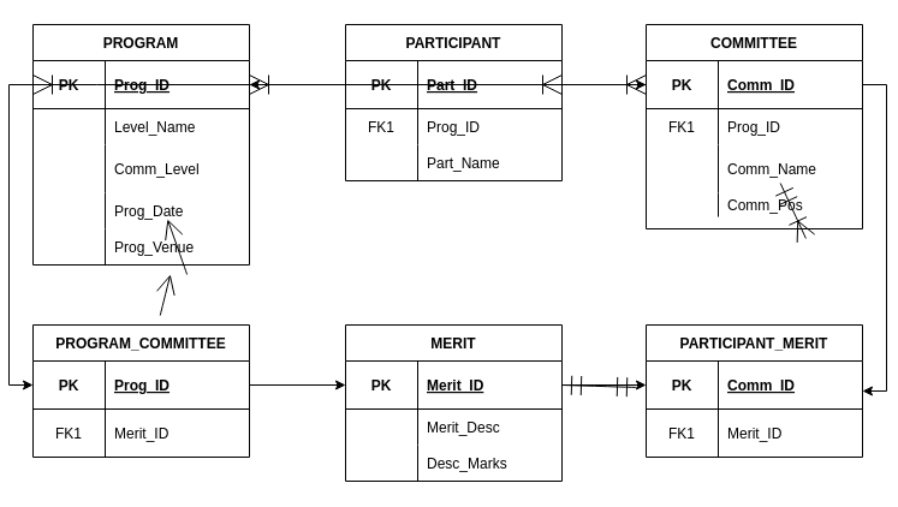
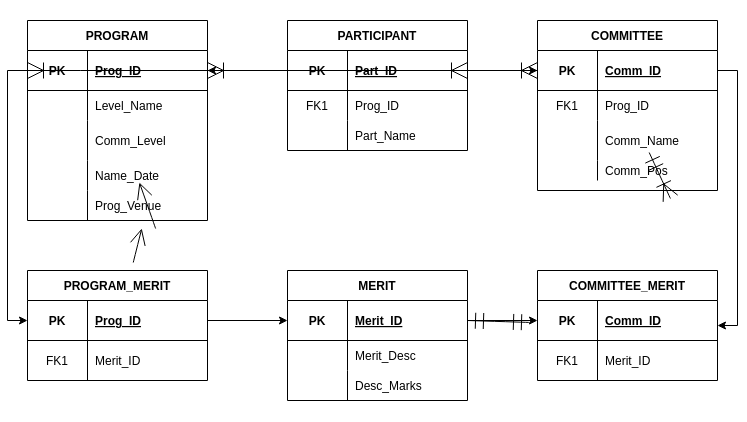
- <mxCell id="25" value="Prog_Date" style="shape=partialRectangle;connectable=0;fillColor=none;top=0;left=0;bottom=0;right=0;align=left;spacingLeft=6;overflow=hidden;" parent="23" vertex="1"><mxGeometry x="60" width="120" height="30" as="geometry"><mxRectangle width="120" height="30" as="alternateBounds" /></mxGeometry></mxCell>
+ <mxCell id="25" value="Name_Date" style="shape=partialRectangle;connectable=0;fillColor=none;top=0;left=0;bottom=0;right=0;align=left;spacingLeft=6;overflow=hidden;" parent="23" vertex="1"><mxGeometry x="60" width="120" height="30" as="geometry"><mxRectangle width="120" height="30" as="alternateBounds" /></mxGeometry></mxCell>
- <mxCell id="30" value="PROGRAM_COMMITTEE" style="shape=table;startSize=30;container=1;collapsible=1;childLayout=tableLayout;fixedRows=1;rowLines=0;fontStyle=1;align=center;resizeLast=1;" parent="1" vertex="1"><mxGeometry x="20" y="270" width="180" height="110" as="geometry" /></mxCell>
+ <mxCell id="30" value="PROGRAM_MERIT" style="shape=table;startSize=30;container=1;collapsible=1;childLayout=tableLayout;fixedRows=1;rowLines=0;fontStyle=1;align=center;resizeLast=1;" parent="1" vertex="1"><mxGeometry x="20" y="270" width="180" height="110" as="geometry" /></mxCell>
- <mxCell id="38" value="PARTICIPANT_MERIT" style="shape=table;startSize=30;container=1;collapsible=1;childLayout=tableLayout;fixedRows=1;rowLines=0;fontStyle=1;align=center;resizeLast=1;" parent="1" vertex="1"><mxGeometry x="530" y="270" width="180" height="110" as="geometry" /></mxCell>
+ <mxCell id="38" value="COMMITTEE_MERIT" style="shape=table;startSize=30;container=1;collapsible=1;childLayout=tableLayout;fixedRows=1;rowLines=0;fontStyle=1;align=center;resizeLast=1;" parent="1" vertex="1"><mxGeometry x="530" y="270" width="180" height="110" as="geometry" /></mxCell>
